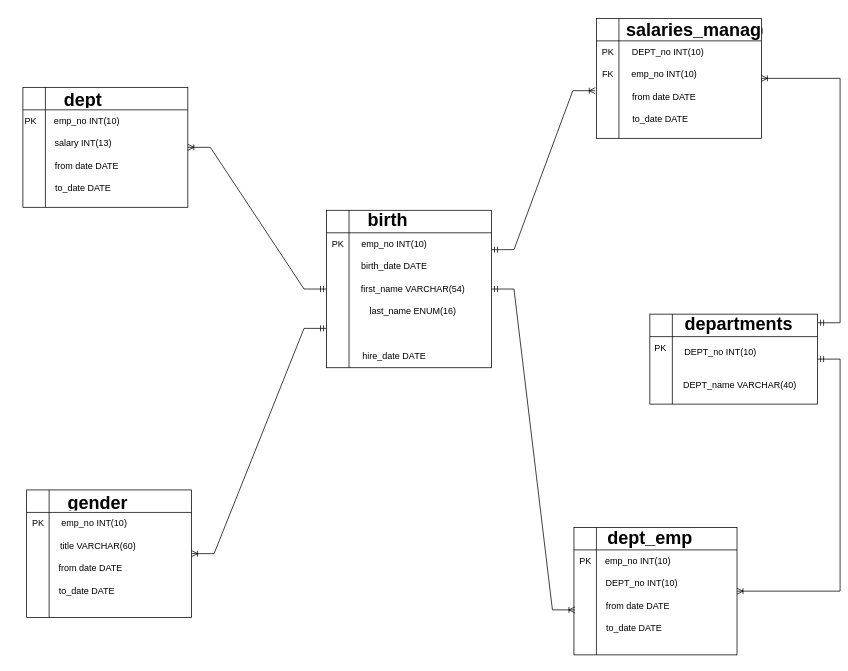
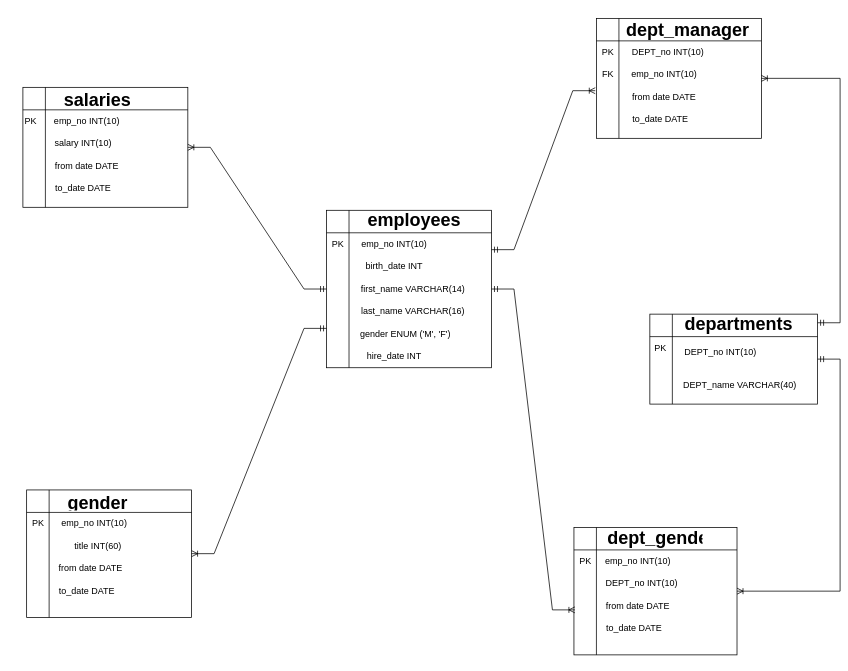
- <mxCell id="15" value="&lt;h1&gt;salaries_manager&lt;/h1&gt;" style="text;html=1;strokeColor=none;fillColor=none;spacing=5;spacingTop=-20;whiteSpace=wrap;overflow=hidden;rounded=0;" vertex="1" parent="1"><mxGeometry x="830" y="20" width="190" height="40" as="geometry" /></mxCell>
+ <mxCell id="15" value="&lt;h1&gt;dept_manager&lt;/h1&gt;" style="text;html=1;strokeColor=none;fillColor=none;spacing=5;spacingTop=-20;whiteSpace=wrap;overflow=hidden;rounded=0;" vertex="1" parent="1"><mxGeometry x="830" y="20" width="190" height="40" as="geometry" /></mxCell>
- <mxCell id="18" value="&lt;h1&gt;dept&lt;/h1&gt;" style="text;html=1;strokeColor=none;fillColor=none;spacing=5;spacingTop=-20;whiteSpace=wrap;overflow=hidden;rounded=0;" vertex="1" parent="1"><mxGeometry x="80" y="114" width="190" height="30" as="geometry" /></mxCell>
+ <mxCell id="18" value="&lt;h1&gt;salaries&lt;/h1&gt;" style="text;html=1;strokeColor=none;fillColor=none;spacing=5;spacingTop=-20;whiteSpace=wrap;overflow=hidden;rounded=0;" vertex="1" parent="1"><mxGeometry x="80" y="114" width="190" height="30" as="geometry" /></mxCell>
- <mxCell id="42" value="salary INT(13)" style="text;html=1;align=center;verticalAlign=middle;resizable=0;points=[];autosize=1;strokeColor=none;fillColor=none;" vertex="1" parent="1"><mxGeometry x="60" y="176" width="100" height="30" as="geometry" /></mxCell>
+ <mxCell id="42" value="salary INT(10)" style="text;html=1;align=center;verticalAlign=middle;resizable=0;points=[];autosize=1;strokeColor=none;fillColor=none;" vertex="1" parent="1"><mxGeometry x="60" y="176" width="100" height="30" as="geometry" /></mxCell>
- <mxCell id="3" value="&lt;h1&gt;birth&lt;/h1&gt;" style="text;html=1;strokeColor=none;fillColor=none;spacing=5;spacingTop=-20;whiteSpace=wrap;overflow=hidden;rounded=0;" vertex="1" parent="1"><mxGeometry x="485" y="274" width="190" height="34" as="geometry" /></mxCell>
+ <mxCell id="3" value="&lt;h1&gt;employees&lt;/h1&gt;" style="text;html=1;strokeColor=none;fillColor=none;spacing=5;spacingTop=-20;whiteSpace=wrap;overflow=hidden;rounded=0;" vertex="1" parent="1"><mxGeometry x="485" y="274" width="190" height="34" as="geometry" /></mxCell>
- <mxCell id="34" value="birth_date DATE" style="text;html=1;align=center;verticalAlign=middle;resizable=0;points=[];autosize=1;strokeColor=none;fillColor=none;" vertex="1" parent="1"><mxGeometry x="470" y="340" width="110" height="30" as="geometry" /></mxCell>
+ <mxCell id="34" value="birth_date INT" style="text;html=1;align=center;verticalAlign=middle;resizable=0;points=[];autosize=1;strokeColor=none;fillColor=none;" vertex="1" parent="1"><mxGeometry x="470" y="340" width="110" height="30" as="geometry" /></mxCell>
- <mxCell id="35" value="first_name VARCHAR(54)" style="text;html=1;align=center;verticalAlign=middle;resizable=0;points=[];autosize=1;strokeColor=none;fillColor=none;" vertex="1" parent="1"><mxGeometry x="470" y="370" width="160" height="30" as="geometry" /></mxCell>
+ <mxCell id="35" value="first_name VARCHAR(14)" style="text;html=1;align=center;verticalAlign=middle;resizable=0;points=[];autosize=1;strokeColor=none;fillColor=none;" vertex="1" parent="1"><mxGeometry x="470" y="370" width="160" height="30" as="geometry" /></mxCell>
- <mxCell id="37" value="last_name ENUM(16)" style="text;html=1;align=center;verticalAlign=middle;resizable=0;points=[];autosize=1;strokeColor=none;fillColor=none;" vertex="1" parent="1"><mxGeometry x="470" y="400" width="160" height="30" as="geometry" /></mxCell>
+ <mxCell id="37" value="last_name VARCHAR(16)" style="text;html=1;align=center;verticalAlign=middle;resizable=0;points=[];autosize=1;strokeColor=none;fillColor=none;" vertex="1" parent="1"><mxGeometry x="470" y="400" width="160" height="30" as="geometry" /></mxCell>
+ <mxCell id="36" value="gender ENUM ('M', 'F')" style="text;html=1;align=center;verticalAlign=middle;resizable=0;points=[];autosize=1;strokeColor=none;fillColor=none;" vertex="1" parent="1"><mxGeometry x="470" y="430" width="140" height="30" as="geometry" /></mxCell>
- <mxCell id="38" value="hire_date DATE" style="text;html=1;align=center;verticalAlign=middle;resizable=0;points=[];autosize=1;strokeColor=none;fillColor=none;" vertex="1" parent="1"><mxGeometry x="470" y="460" width="110" height="30" as="geometry" /></mxCell>
+ <mxCell id="38" value="hire_date INT" style="text;html=1;align=center;verticalAlign=middle;resizable=0;points=[];autosize=1;strokeColor=none;fillColor=none;" vertex="1" parent="1"><mxGeometry x="470" y="460" width="110" height="30" as="geometry" /></mxCell>
- <mxCell id="9" value="&lt;h1&gt;dept_emp&lt;/h1&gt;" style="text;html=1;strokeColor=none;fillColor=none;spacing=5;spacingTop=-20;whiteSpace=wrap;overflow=hidden;rounded=0;" vertex="1" parent="1"><mxGeometry x="805" y="697" width="135" height="40" as="geometry" /></mxCell>
+ <mxCell id="9" value="&lt;h1&gt;dept_gender&lt;/h1&gt;" style="text;html=1;strokeColor=none;fillColor=none;spacing=5;spacingTop=-20;whiteSpace=wrap;overflow=hidden;rounded=0;" vertex="1" parent="1"><mxGeometry x="805" y="697" width="135" height="40" as="geometry" /></mxCell>
- <mxCell id="39" value="title VARCHAR(60)" style="text;html=1;align=center;verticalAlign=middle;resizable=0;points=[];autosize=1;strokeColor=none;fillColor=none;" vertex="1" parent="1"><mxGeometry x="70" y="713" width="120" height="30" as="geometry" /></mxCell>
+ <mxCell id="39" value="title INT(60)" style="text;html=1;align=center;verticalAlign=middle;resizable=0;points=[];autosize=1;strokeColor=none;fillColor=none;" vertex="1" parent="1"><mxGeometry x="70" y="713" width="120" height="30" as="geometry" /></mxCell>
